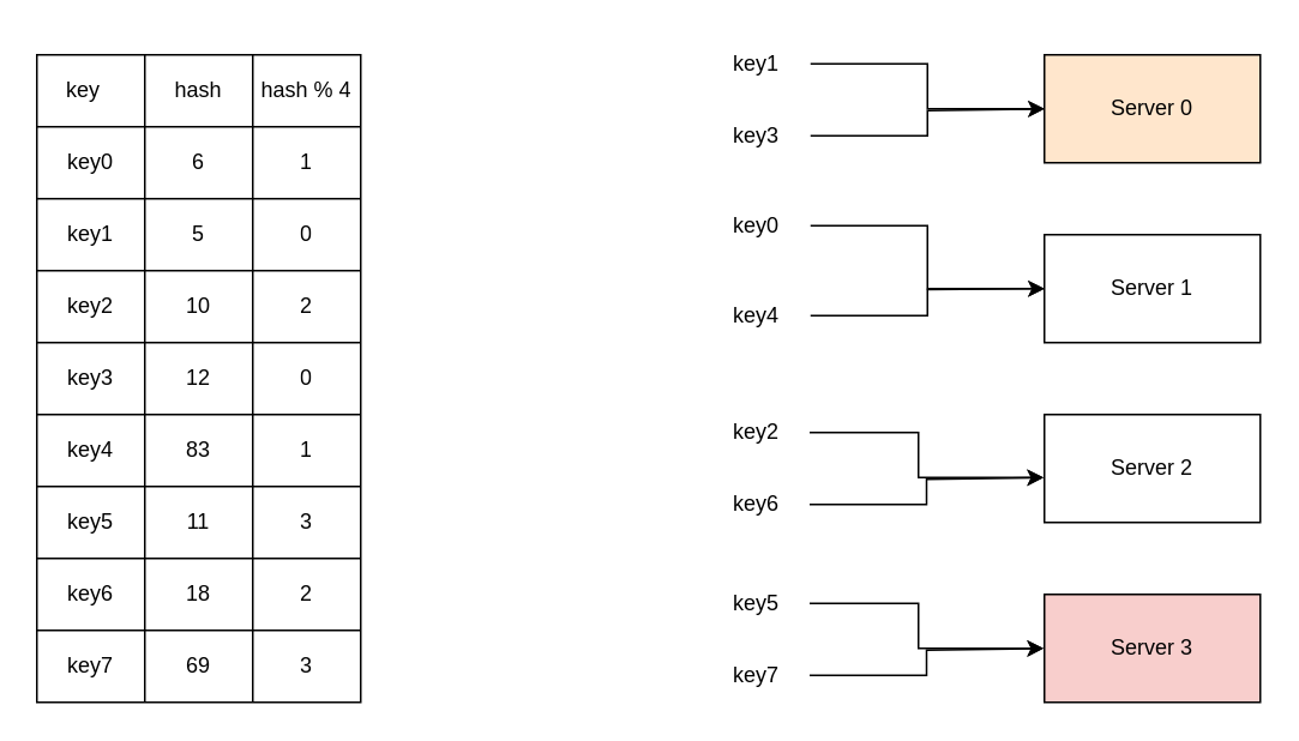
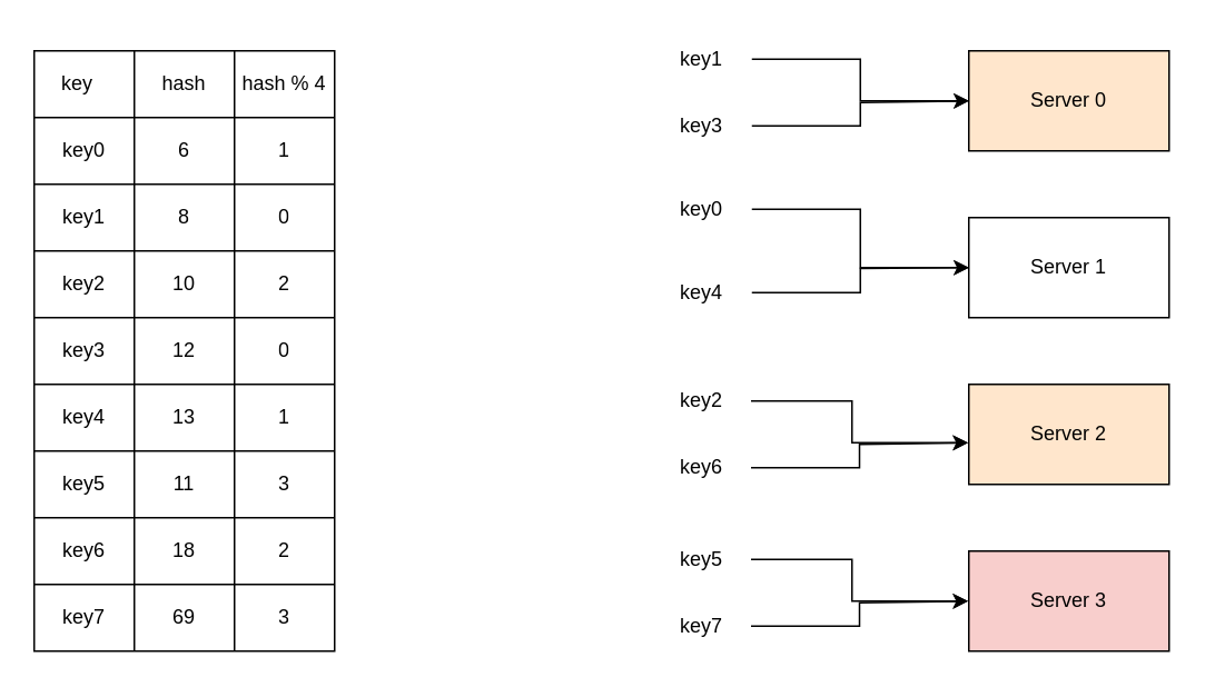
- <mxCell id="13" value="5" style="shape=partialRectangle;html=1;whiteSpace=wrap;connectable=0;strokeColor=inherit;overflow=hidden;fillColor=none;top=0;left=0;bottom=0;right=0;pointerEvents=1;" vertex="1" parent="11"><mxGeometry x="60" width="60" height="40" as="geometry"><mxRectangle width="60" height="40" as="alternateBounds" /></mxGeometry></mxCell>
+ <mxCell id="13" value="8" style="shape=partialRectangle;html=1;whiteSpace=wrap;connectable=0;strokeColor=inherit;overflow=hidden;fillColor=none;top=0;left=0;bottom=0;right=0;pointerEvents=1;" vertex="1" parent="11"><mxGeometry x="60" width="60" height="40" as="geometry"><mxRectangle width="60" height="40" as="alternateBounds" /></mxGeometry></mxCell>
- <mxCell id="25" value="83" style="shape=partialRectangle;html=1;whiteSpace=wrap;connectable=0;strokeColor=inherit;overflow=hidden;fillColor=none;top=0;left=0;bottom=0;right=0;pointerEvents=1;" vertex="1" parent="23"><mxGeometry x="60" width="60" height="40" as="geometry"><mxRectangle width="60" height="40" as="alternateBounds" /></mxGeometry></mxCell>
+ <mxCell id="25" value="13" style="shape=partialRectangle;html=1;whiteSpace=wrap;connectable=0;strokeColor=inherit;overflow=hidden;fillColor=none;top=0;left=0;bottom=0;right=0;pointerEvents=1;" vertex="1" parent="23"><mxGeometry x="60" width="60" height="40" as="geometry"><mxRectangle width="60" height="40" as="alternateBounds" /></mxGeometry></mxCell>
- <mxCell id="41" value="Server 2" style="rounded=0;whiteSpace=wrap;html=1;" vertex="1" parent="1"><mxGeometry x="580" y="230" width="120" height="60" as="geometry" /></mxCell>
+ <mxCell id="41" value="Server 2" style="rounded=0;whiteSpace=wrap;html=1;fillColor=#ffe6cc;" vertex="1" parent="1"><mxGeometry x="580" y="230" width="120" height="60" as="geometry" /></mxCell>
